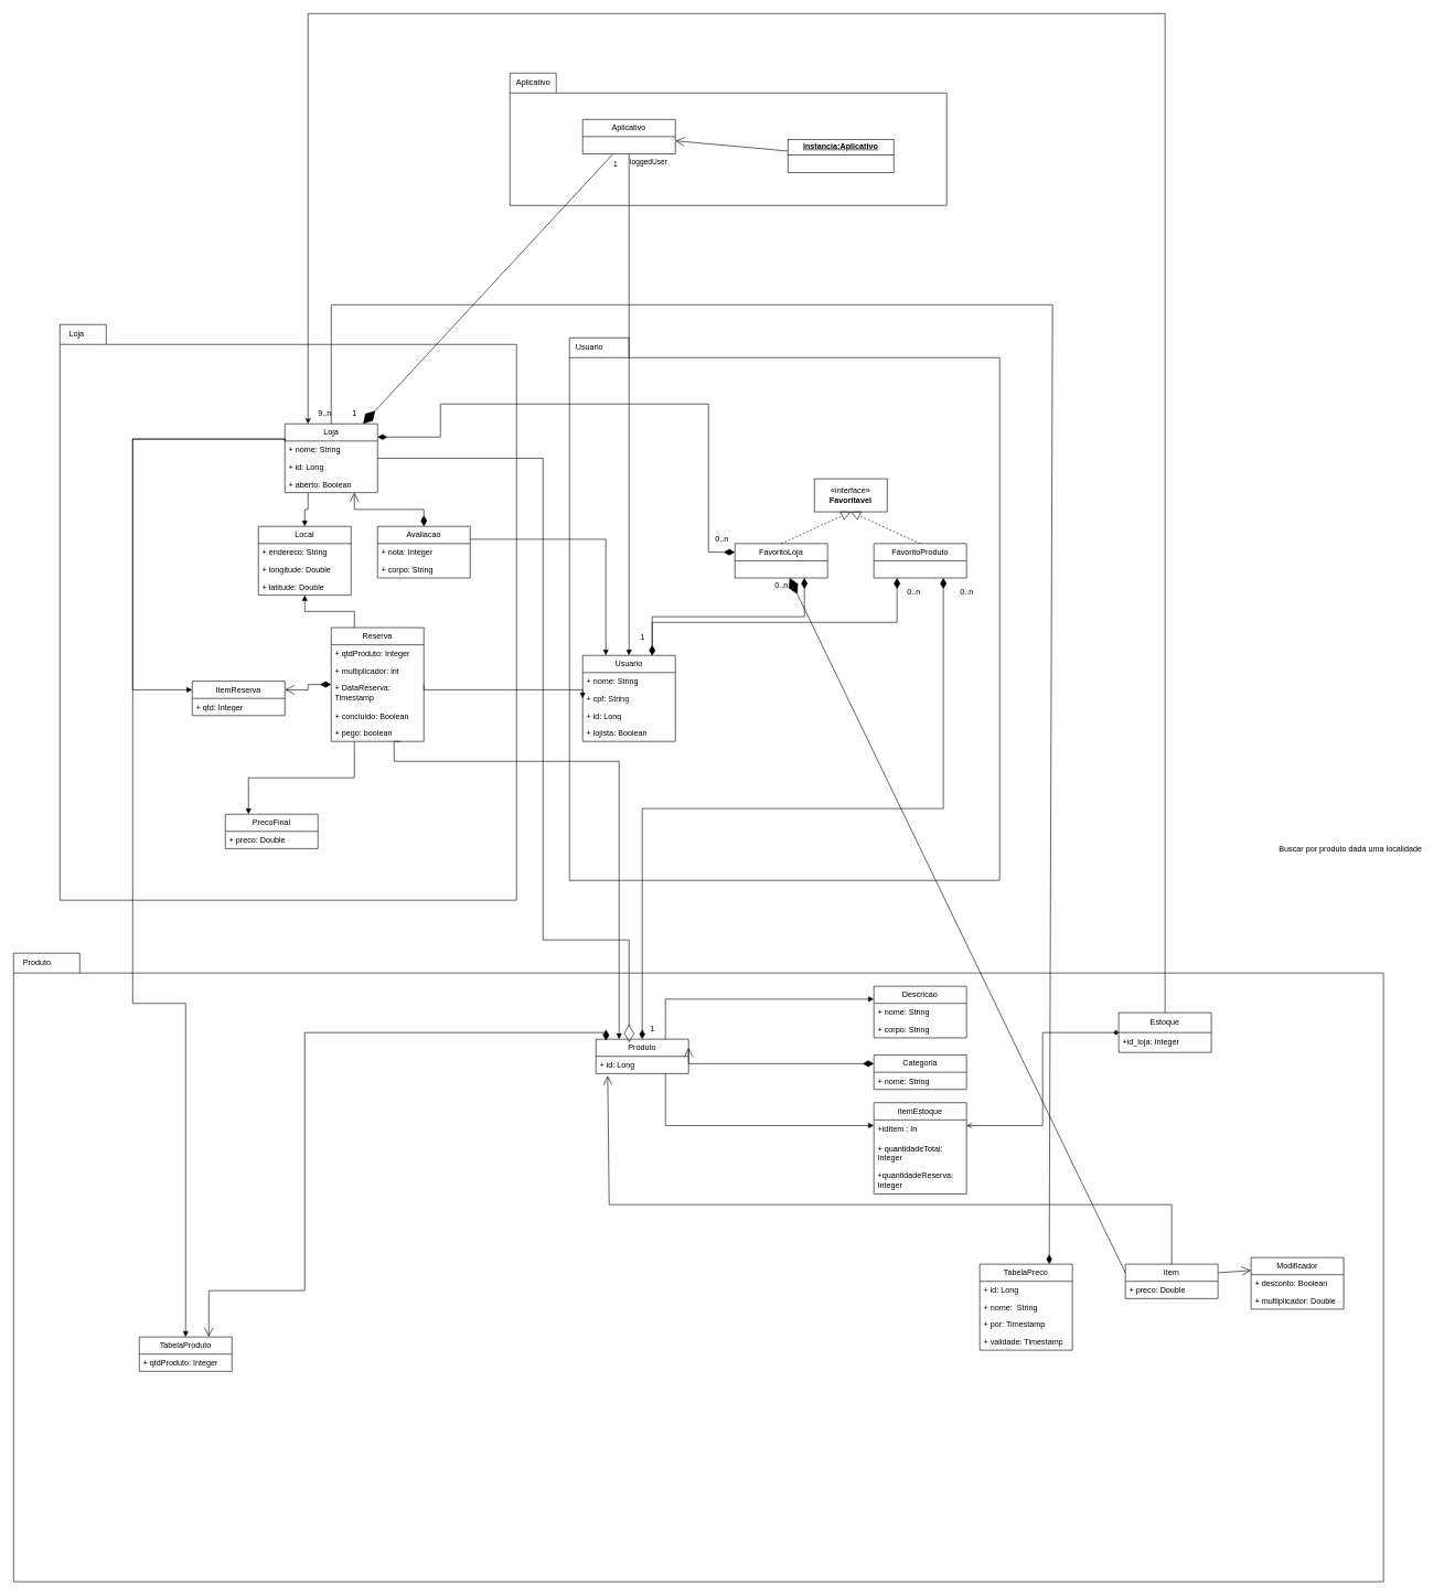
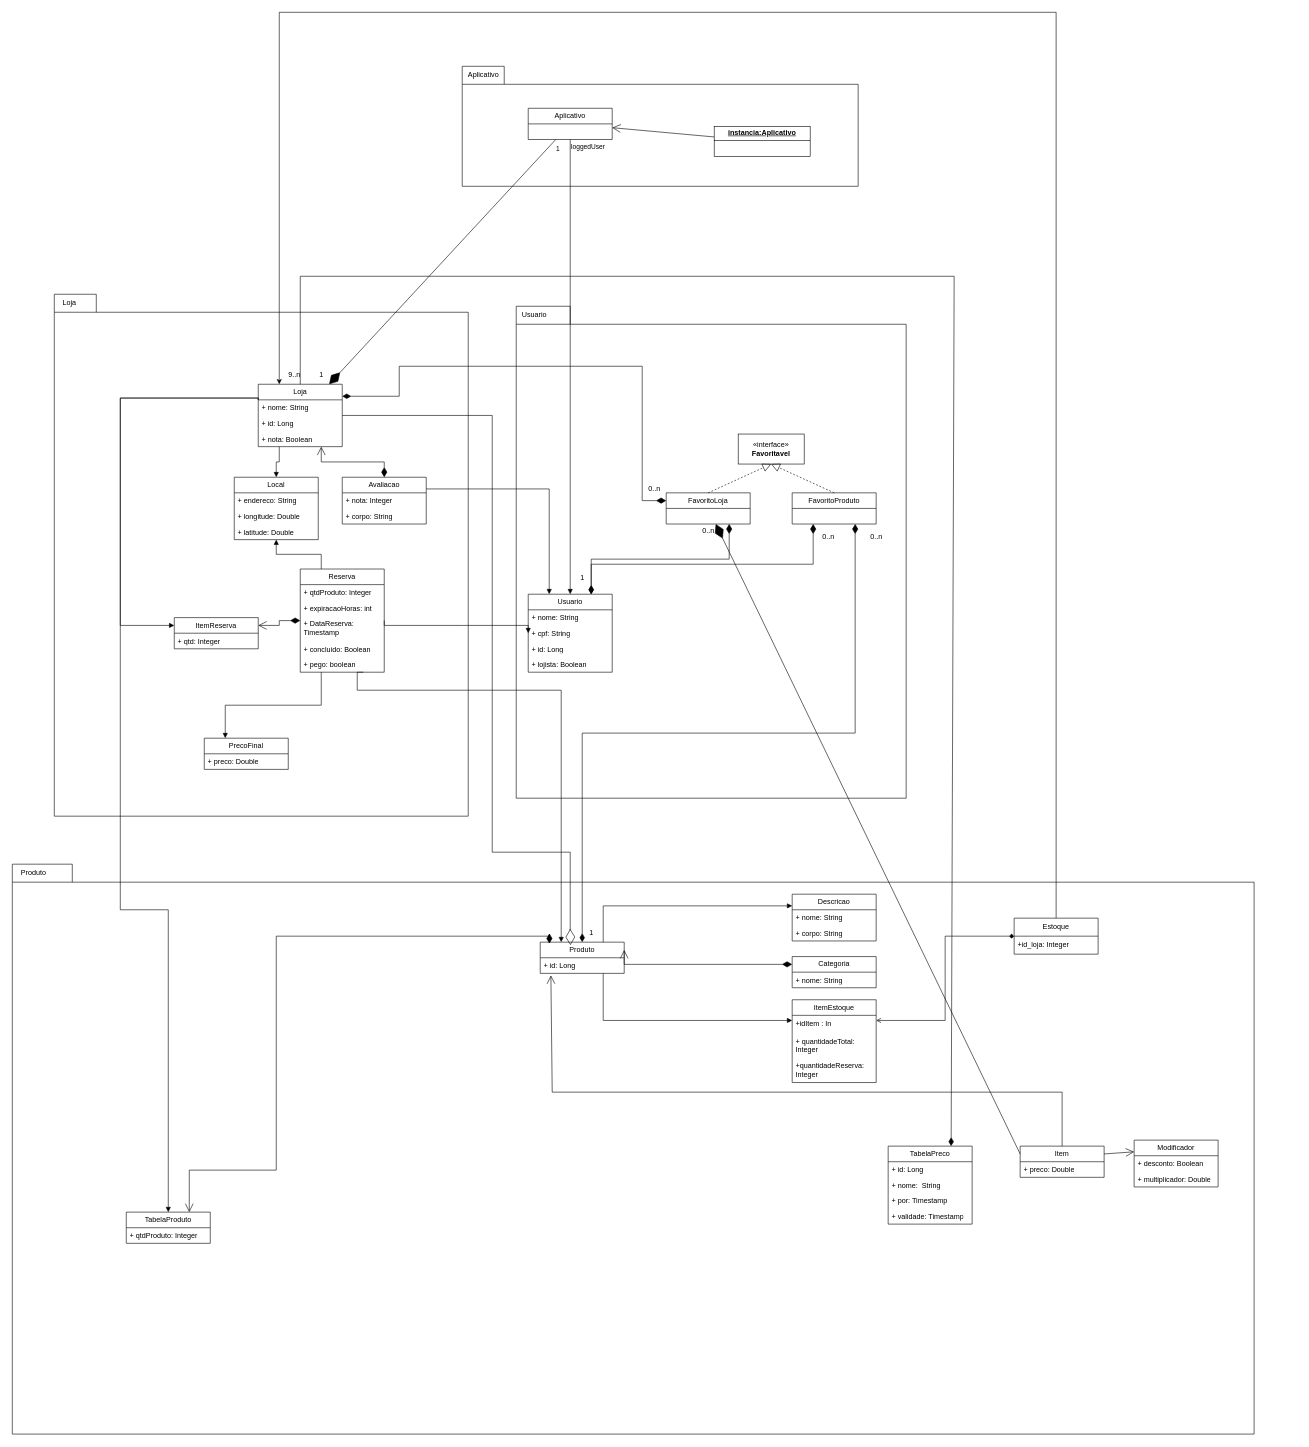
- <mxCell id="44" value="+ aberto: Boolean&amp;nbsp;" style="text;strokeColor=none;fillColor=none;align=left;verticalAlign=top;spacingLeft=4;spacingRight=4;overflow=hidden;rotatable=0;points=[[0,0.5],[1,0.5]];portConstraint=eastwest;whiteSpace=wrap;html=1;" parent="41" vertex="1"><mxGeometry y="78" width="140" height="26" as="geometry" /></mxCell>
+ <mxCell id="44" value="+ nota: Boolean&amp;nbsp;" style="text;strokeColor=none;fillColor=none;align=left;verticalAlign=top;spacingLeft=4;spacingRight=4;overflow=hidden;rotatable=0;points=[[0,0.5],[1,0.5]];portConstraint=eastwest;whiteSpace=wrap;html=1;" parent="41" vertex="1"><mxGeometry y="78" width="140" height="26" as="geometry" /></mxCell>
- <mxCell id="13" value="+ multiplicador: int" style="text;strokeColor=none;fillColor=none;align=left;verticalAlign=top;spacingLeft=4;spacingRight=4;overflow=hidden;rotatable=0;points=[[0,0.5],[1,0.5]];portConstraint=eastwest;whiteSpace=wrap;html=1;" parent="11" vertex="1"><mxGeometry y="52" width="140" height="26" as="geometry" /></mxCell>
+ <mxCell id="13" value="+ expiracaoHoras: int" style="text;strokeColor=none;fillColor=none;align=left;verticalAlign=top;spacingLeft=4;spacingRight=4;overflow=hidden;rotatable=0;points=[[0,0.5],[1,0.5]];portConstraint=eastwest;whiteSpace=wrap;html=1;" parent="11" vertex="1"><mxGeometry y="52" width="140" height="26" as="geometry" /></mxCell>
- <mxCell id="77" value="Buscar por produto dada uma localidade&lt;div&gt;&lt;br&gt;&lt;/div&gt;" style="text;html=1;align=center;verticalAlign=middle;resizable=0;points=[];autosize=1;strokeColor=none;fillColor=none;" parent="1" vertex="1"><mxGeometry x="1920" y="1270" width="240" height="40" as="geometry" /></mxCell>
